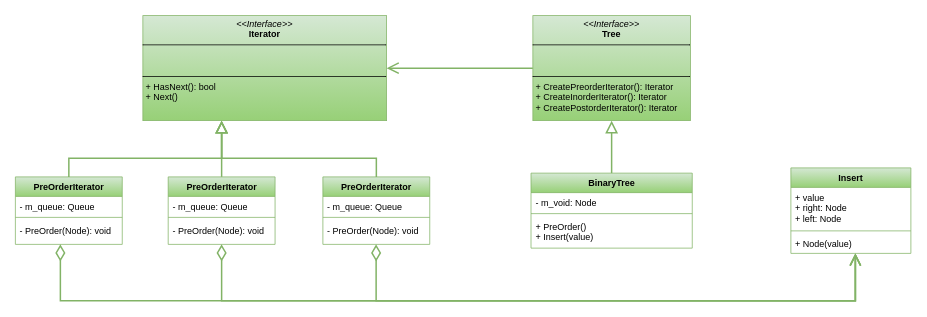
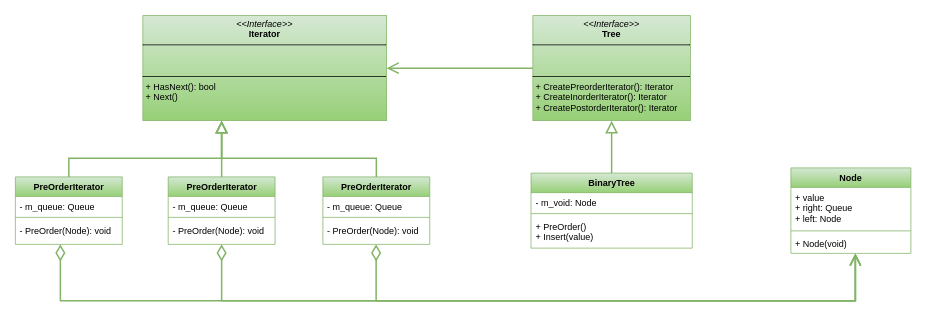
- <mxCell id="5" value="Insert" style="swimlane;fontStyle=1;align=center;verticalAlign=top;childLayout=stackLayout;horizontal=1;startSize=26;horizontalStack=0;resizeParent=1;resizeParentMax=0;resizeLast=0;collapsible=1;marginBottom=0;whiteSpace=wrap;html=1;fillColor=#d5e8d4;gradientColor=#97d077;strokeColor=#82b366;" vertex="1" parent="1"><mxGeometry x="1054" y="223" width="160" height="114" as="geometry" /></mxCell>
+ <mxCell id="5" value="Node" style="swimlane;fontStyle=1;align=center;verticalAlign=top;childLayout=stackLayout;horizontal=1;startSize=26;horizontalStack=0;resizeParent=1;resizeParentMax=0;resizeLast=0;collapsible=1;marginBottom=0;whiteSpace=wrap;html=1;fillColor=#d5e8d4;gradientColor=#97d077;strokeColor=#82b366;" vertex="1" parent="1"><mxGeometry x="1054" y="223" width="160" height="114" as="geometry" /></mxCell>
- <mxCell id="6" value="+ value&lt;div&gt;+ right: Node&lt;/div&gt;&lt;div&gt;+ left: Node&lt;/div&gt;" style="text;strokeColor=none;fillColor=none;align=left;verticalAlign=top;spacingLeft=4;spacingRight=4;overflow=hidden;rotatable=0;points=[[0,0.5],[1,0.5]];portConstraint=eastwest;whiteSpace=wrap;html=1;" vertex="1" parent="5"><mxGeometry y="26" width="160" height="54" as="geometry" /></mxCell>
+ <mxCell id="6" value="+ value&lt;div&gt;+ right: Queue&lt;/div&gt;&lt;div&gt;+ left: Node&lt;/div&gt;" style="text;strokeColor=none;fillColor=none;align=left;verticalAlign=top;spacingLeft=4;spacingRight=4;overflow=hidden;rotatable=0;points=[[0,0.5],[1,0.5]];portConstraint=eastwest;whiteSpace=wrap;html=1;" vertex="1" parent="5"><mxGeometry y="26" width="160" height="54" as="geometry" /></mxCell>
- <mxCell id="8" value="+ Node(value)" style="text;strokeColor=none;fillColor=none;align=left;verticalAlign=top;spacingLeft=4;spacingRight=4;overflow=hidden;rotatable=0;points=[[0,0.5],[1,0.5]];portConstraint=eastwest;whiteSpace=wrap;html=1;" vertex="1" parent="5"><mxGeometry y="88" width="160" height="26" as="geometry" /></mxCell>
+ <mxCell id="8" value="+ Node(void)" style="text;strokeColor=none;fillColor=none;align=left;verticalAlign=top;spacingLeft=4;spacingRight=4;overflow=hidden;rotatable=0;points=[[0,0.5],[1,0.5]];portConstraint=eastwest;whiteSpace=wrap;html=1;" vertex="1" parent="5"><mxGeometry y="88" width="160" height="26" as="geometry" /></mxCell>
